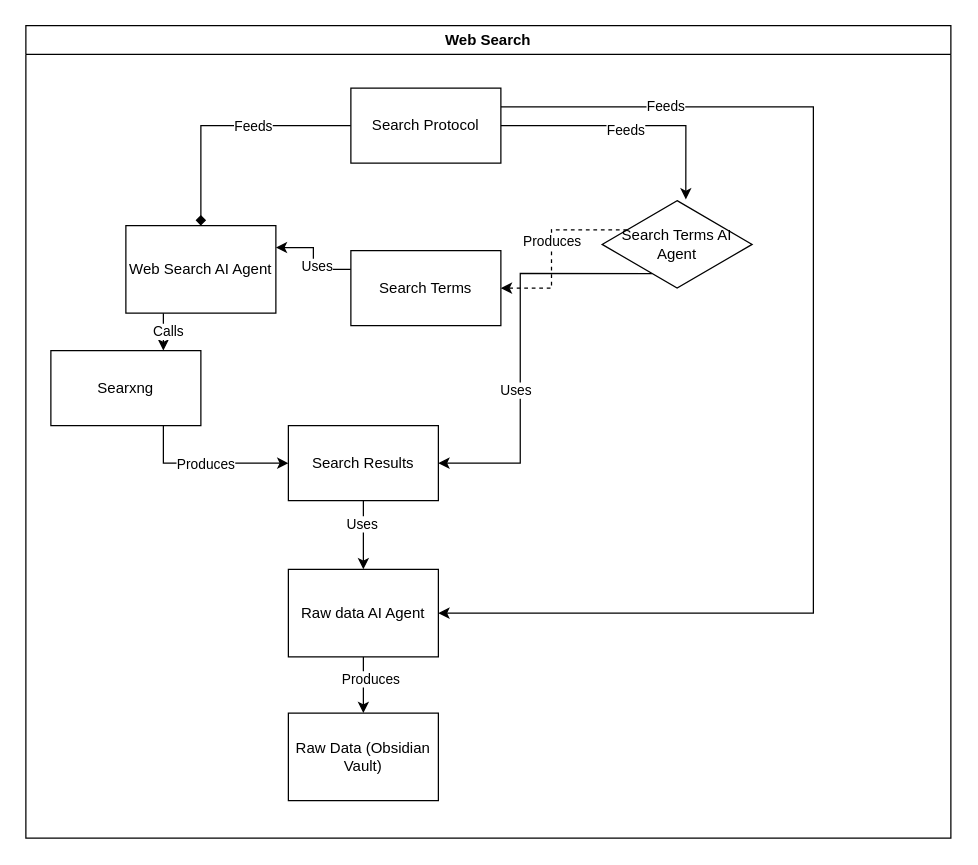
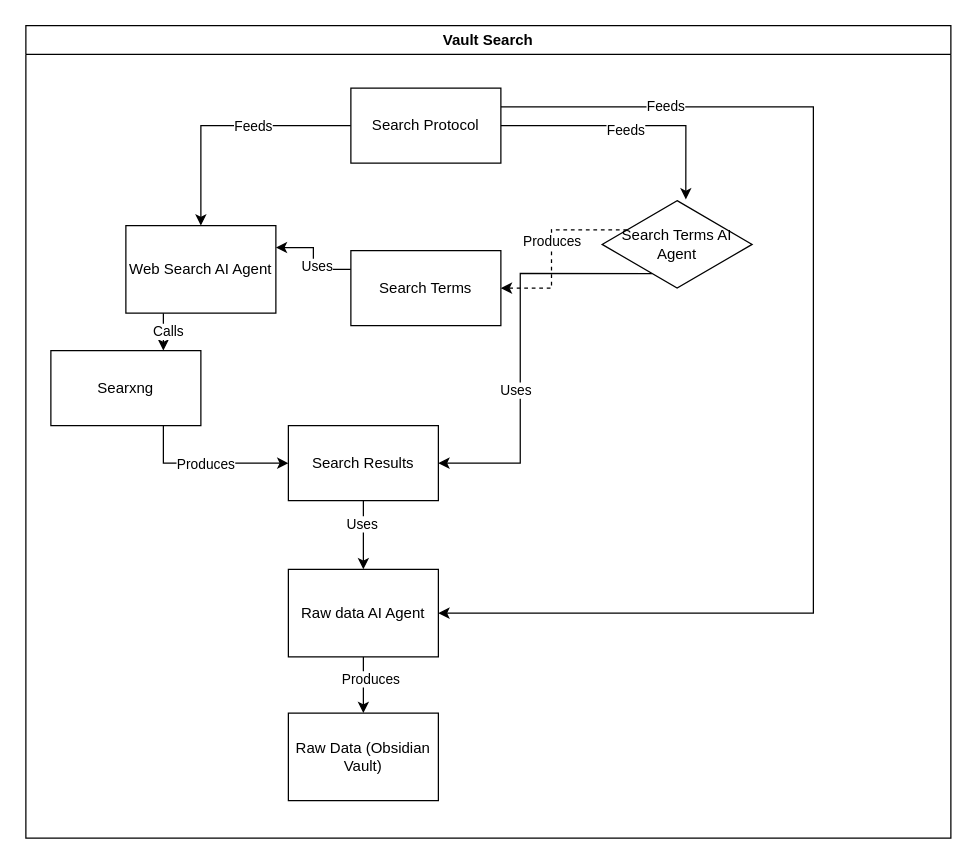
- <mxCell id="2" value="Web Search" style="swimlane;whiteSpace=wrap;html=1;" vertex="1" parent="1"><mxGeometry x="20" y="20" width="740" height="650" as="geometry" /></mxCell>
+ <mxCell id="2" value="Vault Search" style="swimlane;whiteSpace=wrap;html=1;" vertex="1" parent="1"><mxGeometry x="20" y="20" width="740" height="650" as="geometry" /></mxCell>
- <mxCell id="3" style="edgeStyle=orthogonalEdgeStyle;rounded=0;orthogonalLoop=1;jettySize=auto;html=1;exitX=0;exitY=0.5;exitDx=0;exitDy=0;entryX=0.5;entryY=0;entryDx=0;entryDy=0;endArrow=diamond;" edge="1" parent="2" source="7" target="18"><mxGeometry relative="1" as="geometry" /></mxCell>
+ <mxCell id="3" style="edgeStyle=orthogonalEdgeStyle;rounded=0;orthogonalLoop=1;jettySize=auto;html=1;exitX=0;exitY=0.5;exitDx=0;exitDy=0;entryX=0.5;entryY=0;entryDx=0;entryDy=0;" edge="1" parent="2" source="7" target="18"><mxGeometry relative="1" as="geometry" /></mxCell>
